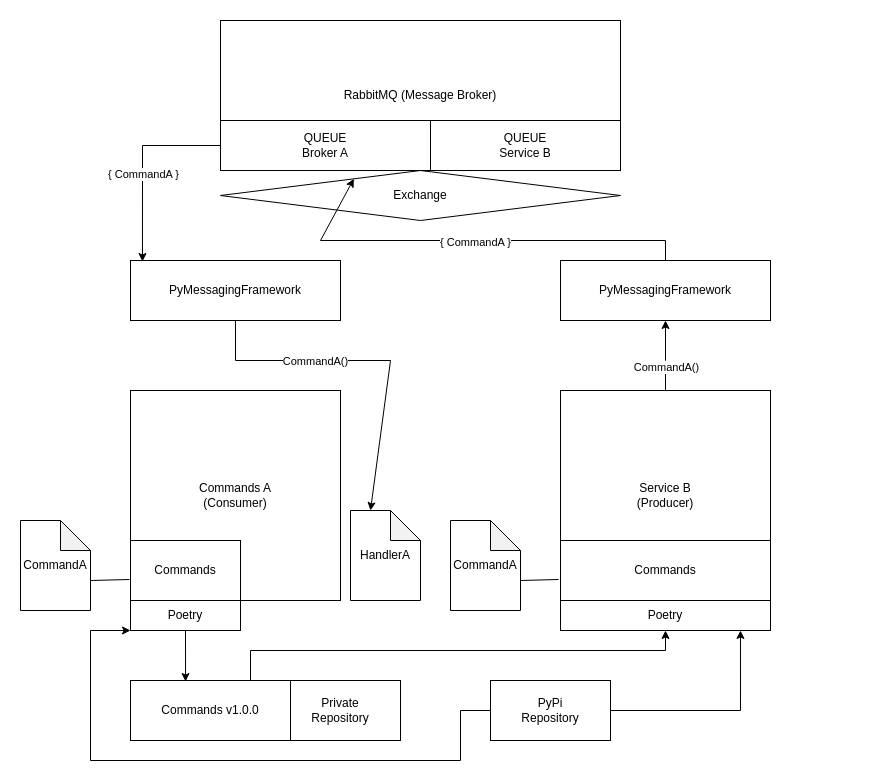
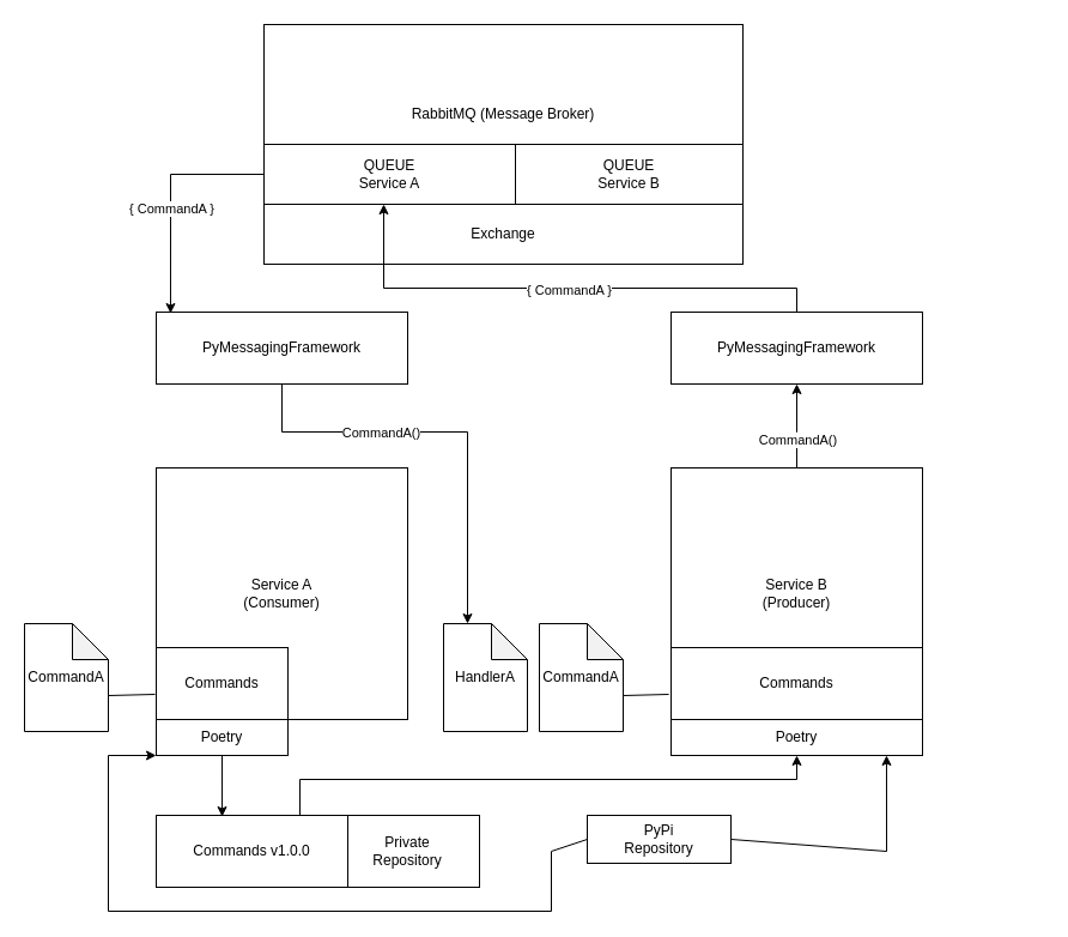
- <mxCell id="5" value="QUEUE&lt;br&gt;Broker A" style="rounded=0;whiteSpace=wrap;html=1;" vertex="1" parent="2"><mxGeometry y="100" width="210" height="50" as="geometry" /></mxCell>
+ <mxCell id="5" value="QUEUE&lt;br&gt;Service A" style="rounded=0;whiteSpace=wrap;html=1;" vertex="1" parent="2"><mxGeometry y="100" width="210" height="50" as="geometry" /></mxCell>
- <mxCell id="4" value="Exchange" style="rhombus;whiteSpace=wrap;html=1;" vertex="1" parent="2"><mxGeometry y="150" width="400" height="50" as="geometry" /></mxCell>
+ <mxCell id="4" value="Exchange" style="rounded=0;whiteSpace=wrap;html=1;" vertex="1" parent="2"><mxGeometry y="150" width="400" height="50" as="geometry" /></mxCell>
- <mxCell id="25" value="Commands A&lt;br&gt;(Consumer)" style="whiteSpace=wrap;html=1;aspect=fixed;" vertex="1" parent="24"><mxGeometry width="210" height="210" as="geometry" /></mxCell>
+ <mxCell id="25" value="Service A&lt;br&gt;(Consumer)" style="whiteSpace=wrap;html=1;aspect=fixed;" vertex="1" parent="24"><mxGeometry width="210" height="210" as="geometry" /></mxCell>
- <mxCell id="29" value="HandlerA" style="shape=note;whiteSpace=wrap;html=1;backgroundOutline=1;darkOpacity=0.05;" vertex="1" parent="23"><mxGeometry x="330" y="120" width="70" height="90" as="geometry" /></mxCell>
+ <mxCell id="29" value="HandlerA" style="shape=note;whiteSpace=wrap;html=1;backgroundOutline=1;darkOpacity=0.05;" vertex="1" parent="23"><mxGeometry x="350" y="130" width="70" height="90" as="geometry" /></mxCell>
- <mxCell id="41" value="PyPi&lt;br&gt;Repository" style="rounded=0;whiteSpace=wrap;html=1;" vertex="1" parent="1"><mxGeometry x="490" y="680" width="120" height="60" as="geometry" /></mxCell>
+ <mxCell id="41" value="PyPi&lt;br&gt;Repository" style="rounded=0;whiteSpace=wrap;html=1;" vertex="1" parent="1"><mxGeometry x="490" y="680" width="120" height="40" as="geometry" /></mxCell>
